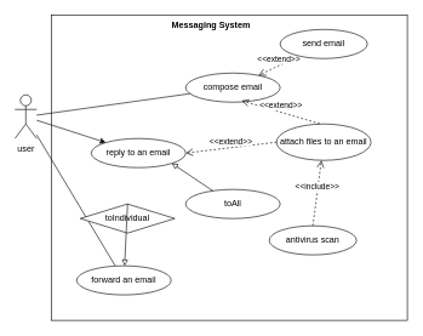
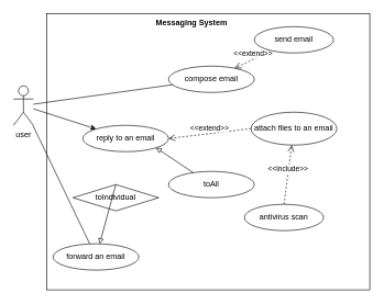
- <mxCell id="16" value="&amp;lt;&amp;lt;extend&amp;gt;&amp;gt;" style="html=1;verticalAlign=bottom;endArrow=open;dashed=1;endSize=8;curved=0;rounded=0;entryX=0.592;entryY=0.95;entryDx=0;entryDy=0;entryPerimeter=0;exitX=0.458;exitY=-0.008;exitDx=0;exitDy=0;exitPerimeter=0;" edge="1" parent="1" source="12" target="5"><mxGeometry relative="1" as="geometry"><mxPoint x="400" y="180.5" as="sourcePoint" /><mxPoint x="272" y="169.5" as="targetPoint" /></mxGeometry></mxCell>
- <mxCell id="11" value="forward an email" style="ellipse;whiteSpace=wrap;html=1;" parent="1" vertex="1"><mxGeometry x="105" y="365" width="130" height="40" as="geometry" /></mxCell>
+ <mxCell id="11" value="forward an email" style="ellipse;whiteSpace=wrap;html=1;" parent="1" vertex="1"><mxGeometry x="80" y="370" width="130" height="40" as="geometry" /></mxCell>
